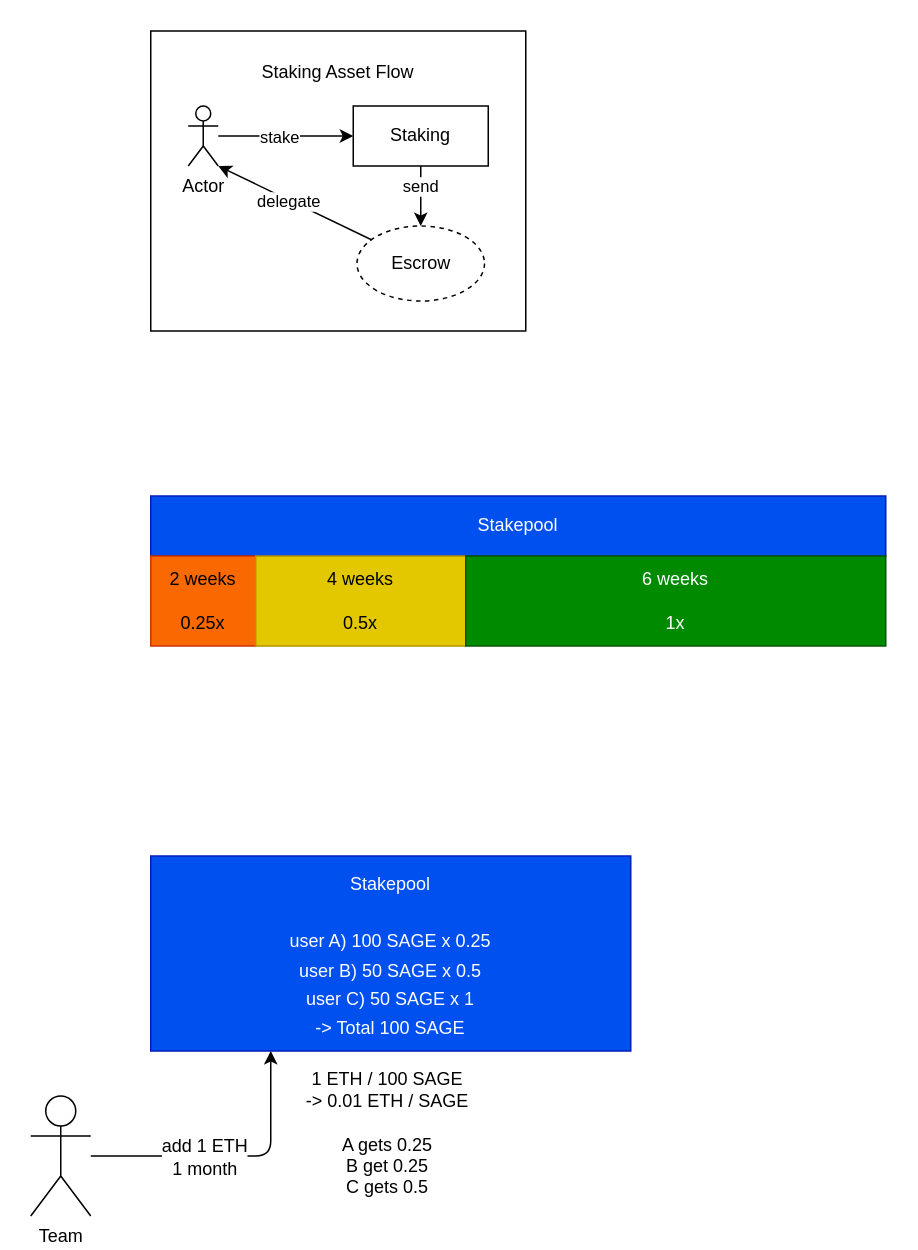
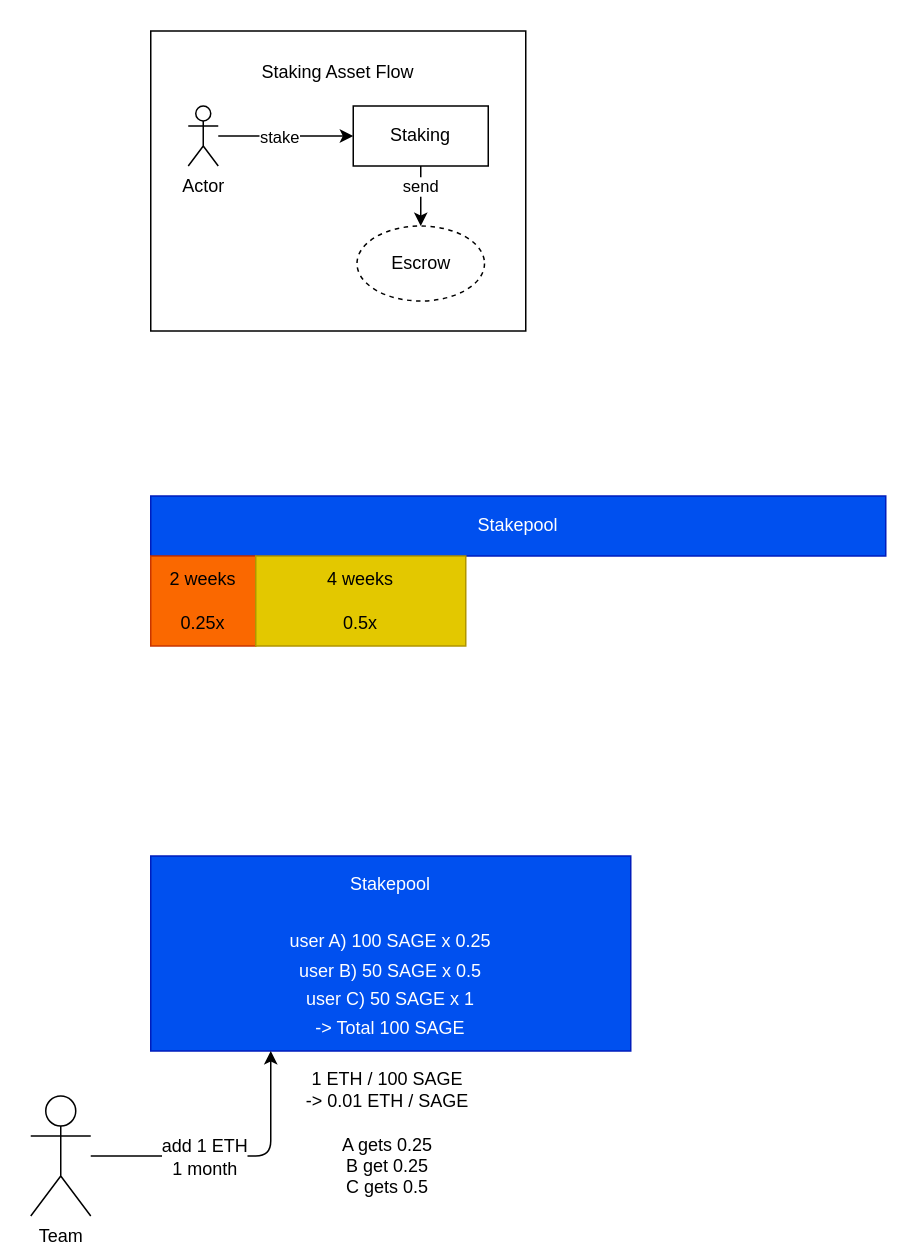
- <mxCell id="13" style="edgeStyle=none;html=1;entryX=1;entryY=1;entryDx=0;entryDy=0;entryPerimeter=0;" parent="1" source="15" target="9" edge="1"><mxGeometry relative="1" as="geometry" /></mxCell>
- <mxCell id="14" value="delegate" style="edgeLabel;html=1;align=center;verticalAlign=middle;resizable=0;points=[];" parent="13" vertex="1" connectable="0"><mxGeometry x="0.416" y="2" relative="1" as="geometry"><mxPoint x="17" y="7" as="offset" /></mxGeometry></mxCell>
- <mxCell id="5" value="6 weeks&lt;br&gt;&lt;br&gt;1x" style="rounded=0;whiteSpace=wrap;html=1;fillColor=#008a00;fontColor=#ffffff;strokeColor=#005700;" parent="1" vertex="1"><mxGeometry x="310" y="370" width="280" height="60" as="geometry" /></mxCell>
